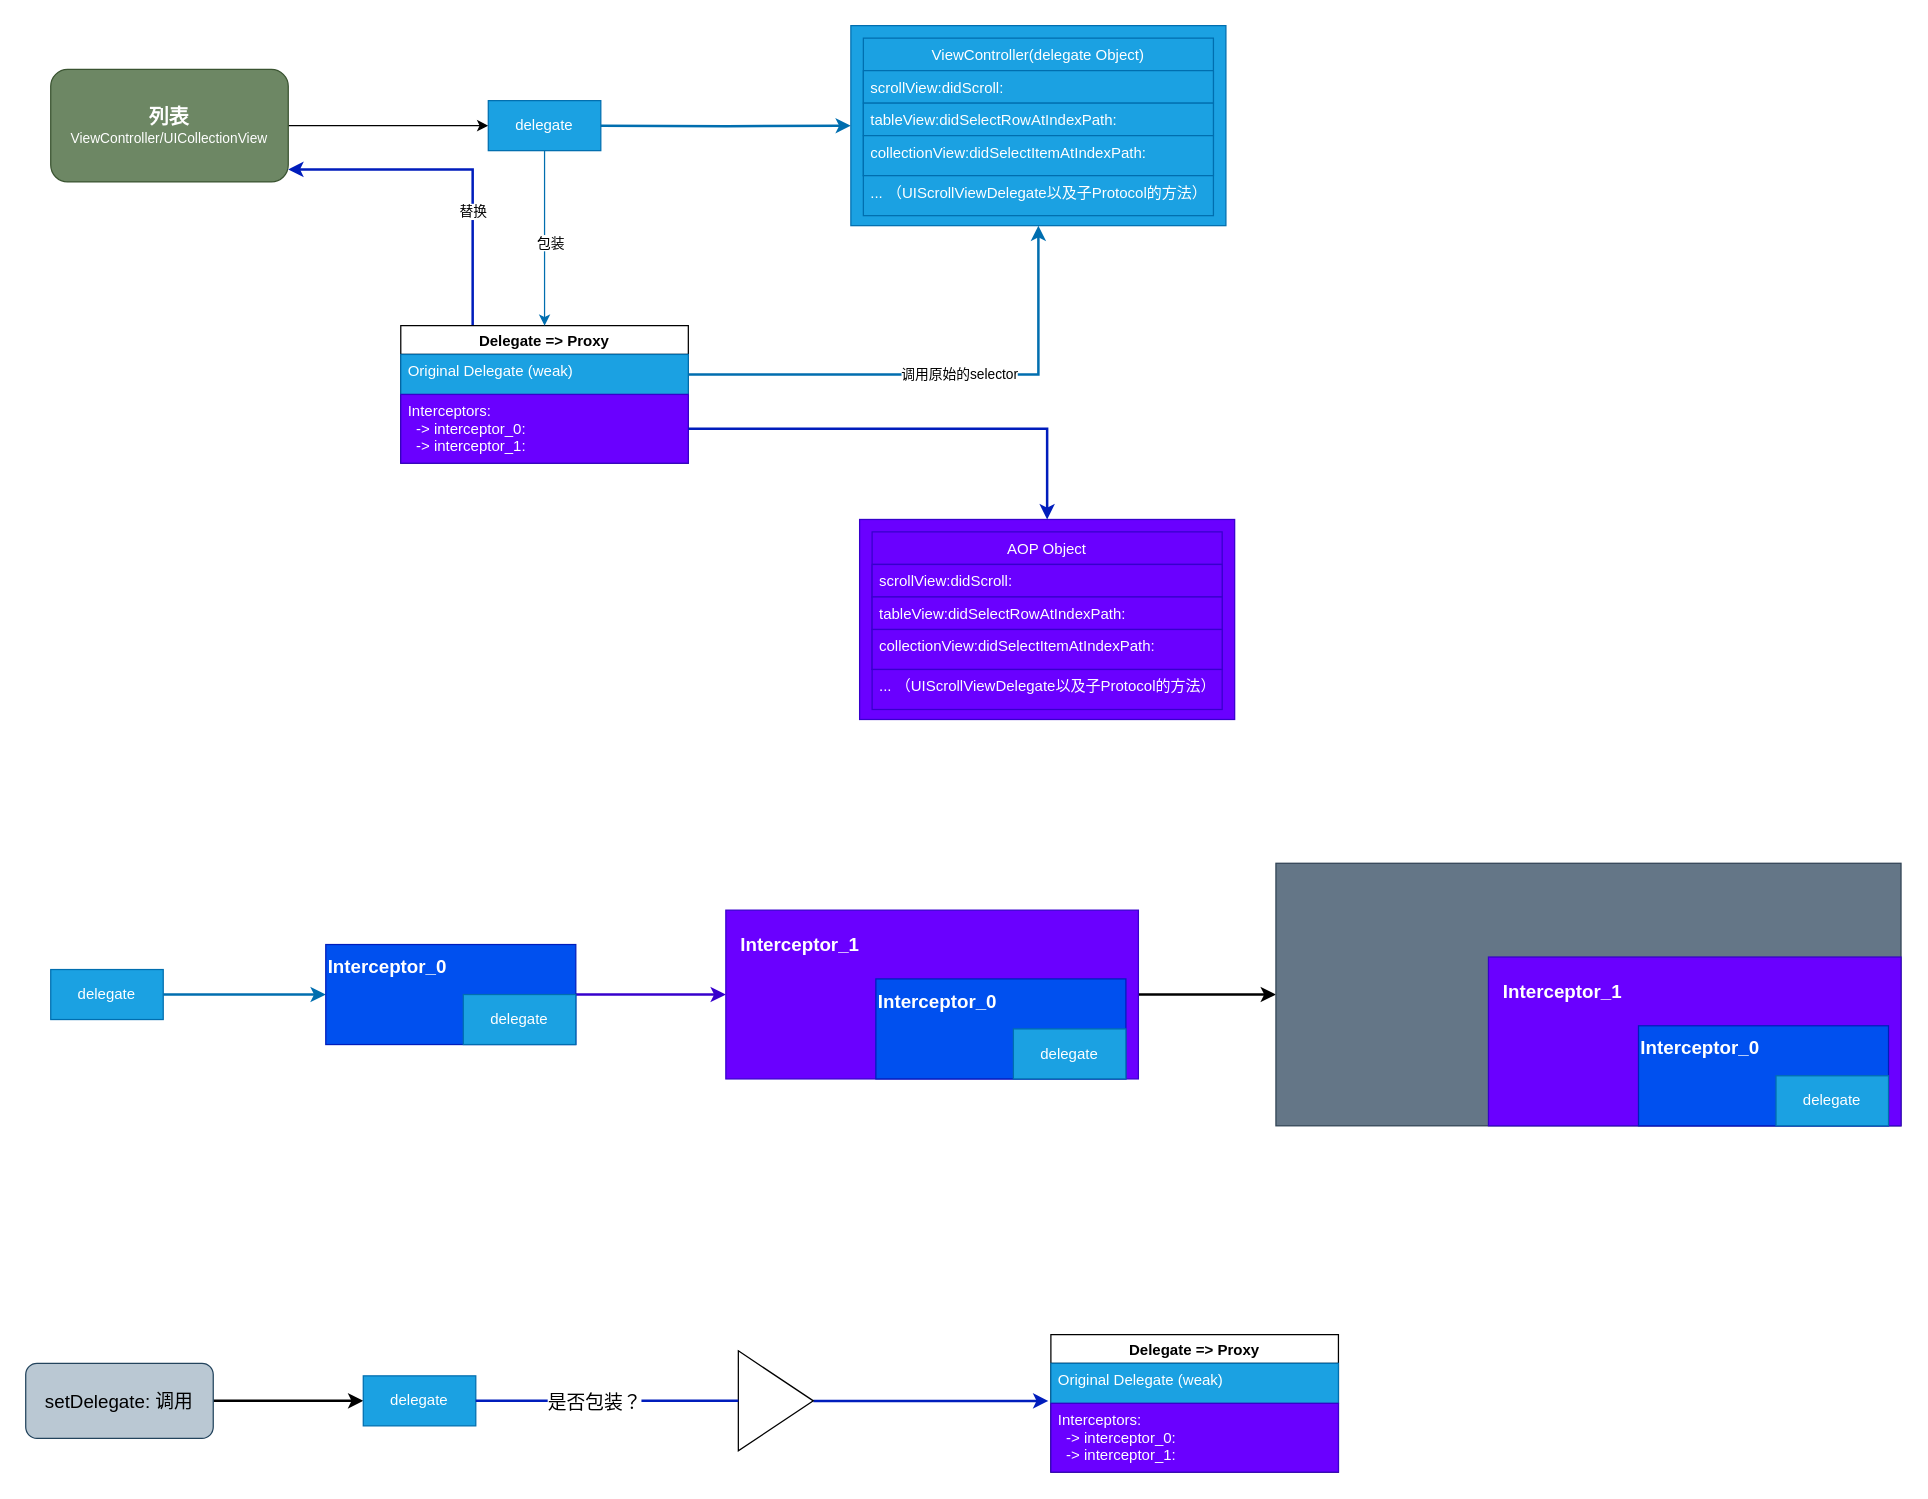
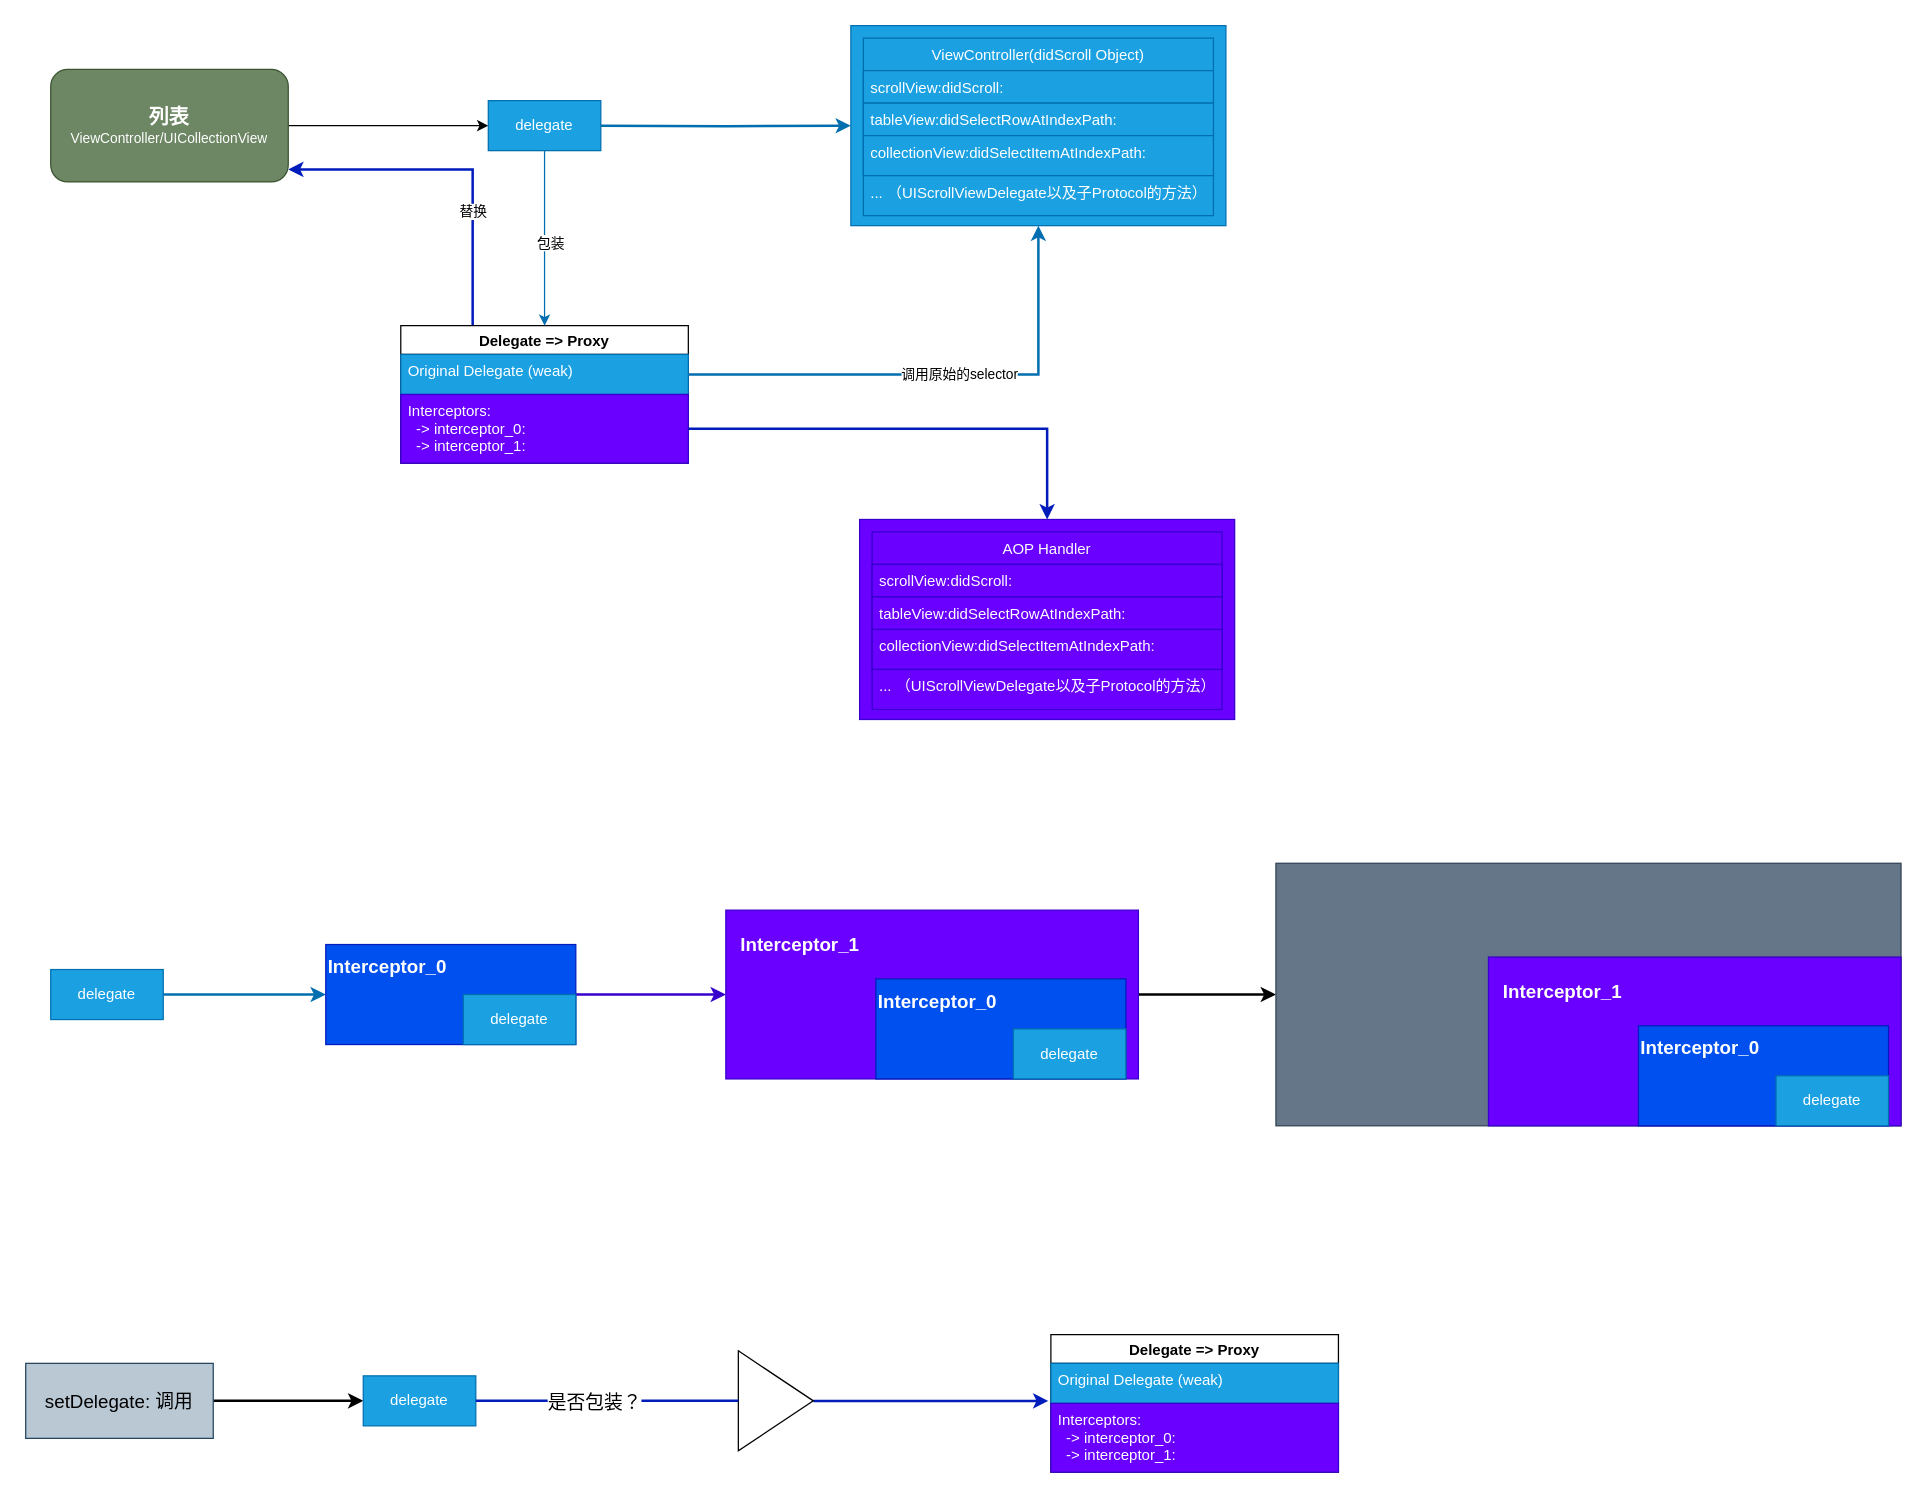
- <mxCell id="6" value="ViewController(delegate Object)" style="swimlane;fontStyle=0;childLayout=stackLayout;horizontal=1;startSize=26;horizontalStack=0;resizeParent=1;resizeParentMax=0;resizeLast=0;collapsible=1;marginBottom=0;fillColor=#1ba1e2;strokeColor=#006EAF;fontColor=#ffffff;" vertex="1" parent="1"><mxGeometry x="690" y="30" width="280" height="110" as="geometry" /></mxCell>
+ <mxCell id="6" value="ViewController(didScroll Object)" style="swimlane;fontStyle=0;childLayout=stackLayout;horizontal=1;startSize=26;horizontalStack=0;resizeParent=1;resizeParentMax=0;resizeLast=0;collapsible=1;marginBottom=0;fillColor=#1ba1e2;strokeColor=#006EAF;fontColor=#ffffff;" vertex="1" parent="1"><mxGeometry x="690" y="30" width="280" height="110" as="geometry" /></mxCell>
- <mxCell id="22" value="AOP Object" style="swimlane;fontStyle=0;childLayout=stackLayout;horizontal=1;startSize=26;horizontalStack=0;resizeParent=1;resizeParentMax=0;resizeLast=0;collapsible=1;marginBottom=0;fillColor=#6a00ff;strokeColor=#3700CC;fontColor=#ffffff;" vertex="1" parent="1"><mxGeometry x="697" y="425" width="280" height="110" as="geometry" /></mxCell>
+ <mxCell id="22" value="AOP Handler" style="swimlane;fontStyle=0;childLayout=stackLayout;horizontal=1;startSize=26;horizontalStack=0;resizeParent=1;resizeParentMax=0;resizeLast=0;collapsible=1;marginBottom=0;fillColor=#6a00ff;strokeColor=#3700CC;fontColor=#ffffff;" vertex="1" parent="1"><mxGeometry x="697" y="425" width="280" height="110" as="geometry" /></mxCell>
- <mxCell id="50" value="setDelegate: 调用" style="rounded=1;whiteSpace=wrap;html=1;fontSize=15;align=center;fillColor=#bac8d3;strokeColor=#23445d;" vertex="1" parent="1"><mxGeometry x="20" y="1090" width="150" height="60" as="geometry" /></mxCell>
+ <mxCell id="50" value="setDelegate: 调用" style="whiteSpace=wrap;html=1;fontSize=15;align=center;fillColor=#bac8d3;strokeColor=#23445d;rounded=0;" vertex="1" parent="1"><mxGeometry x="20" y="1090" width="150" height="60" as="geometry" /></mxCell>
